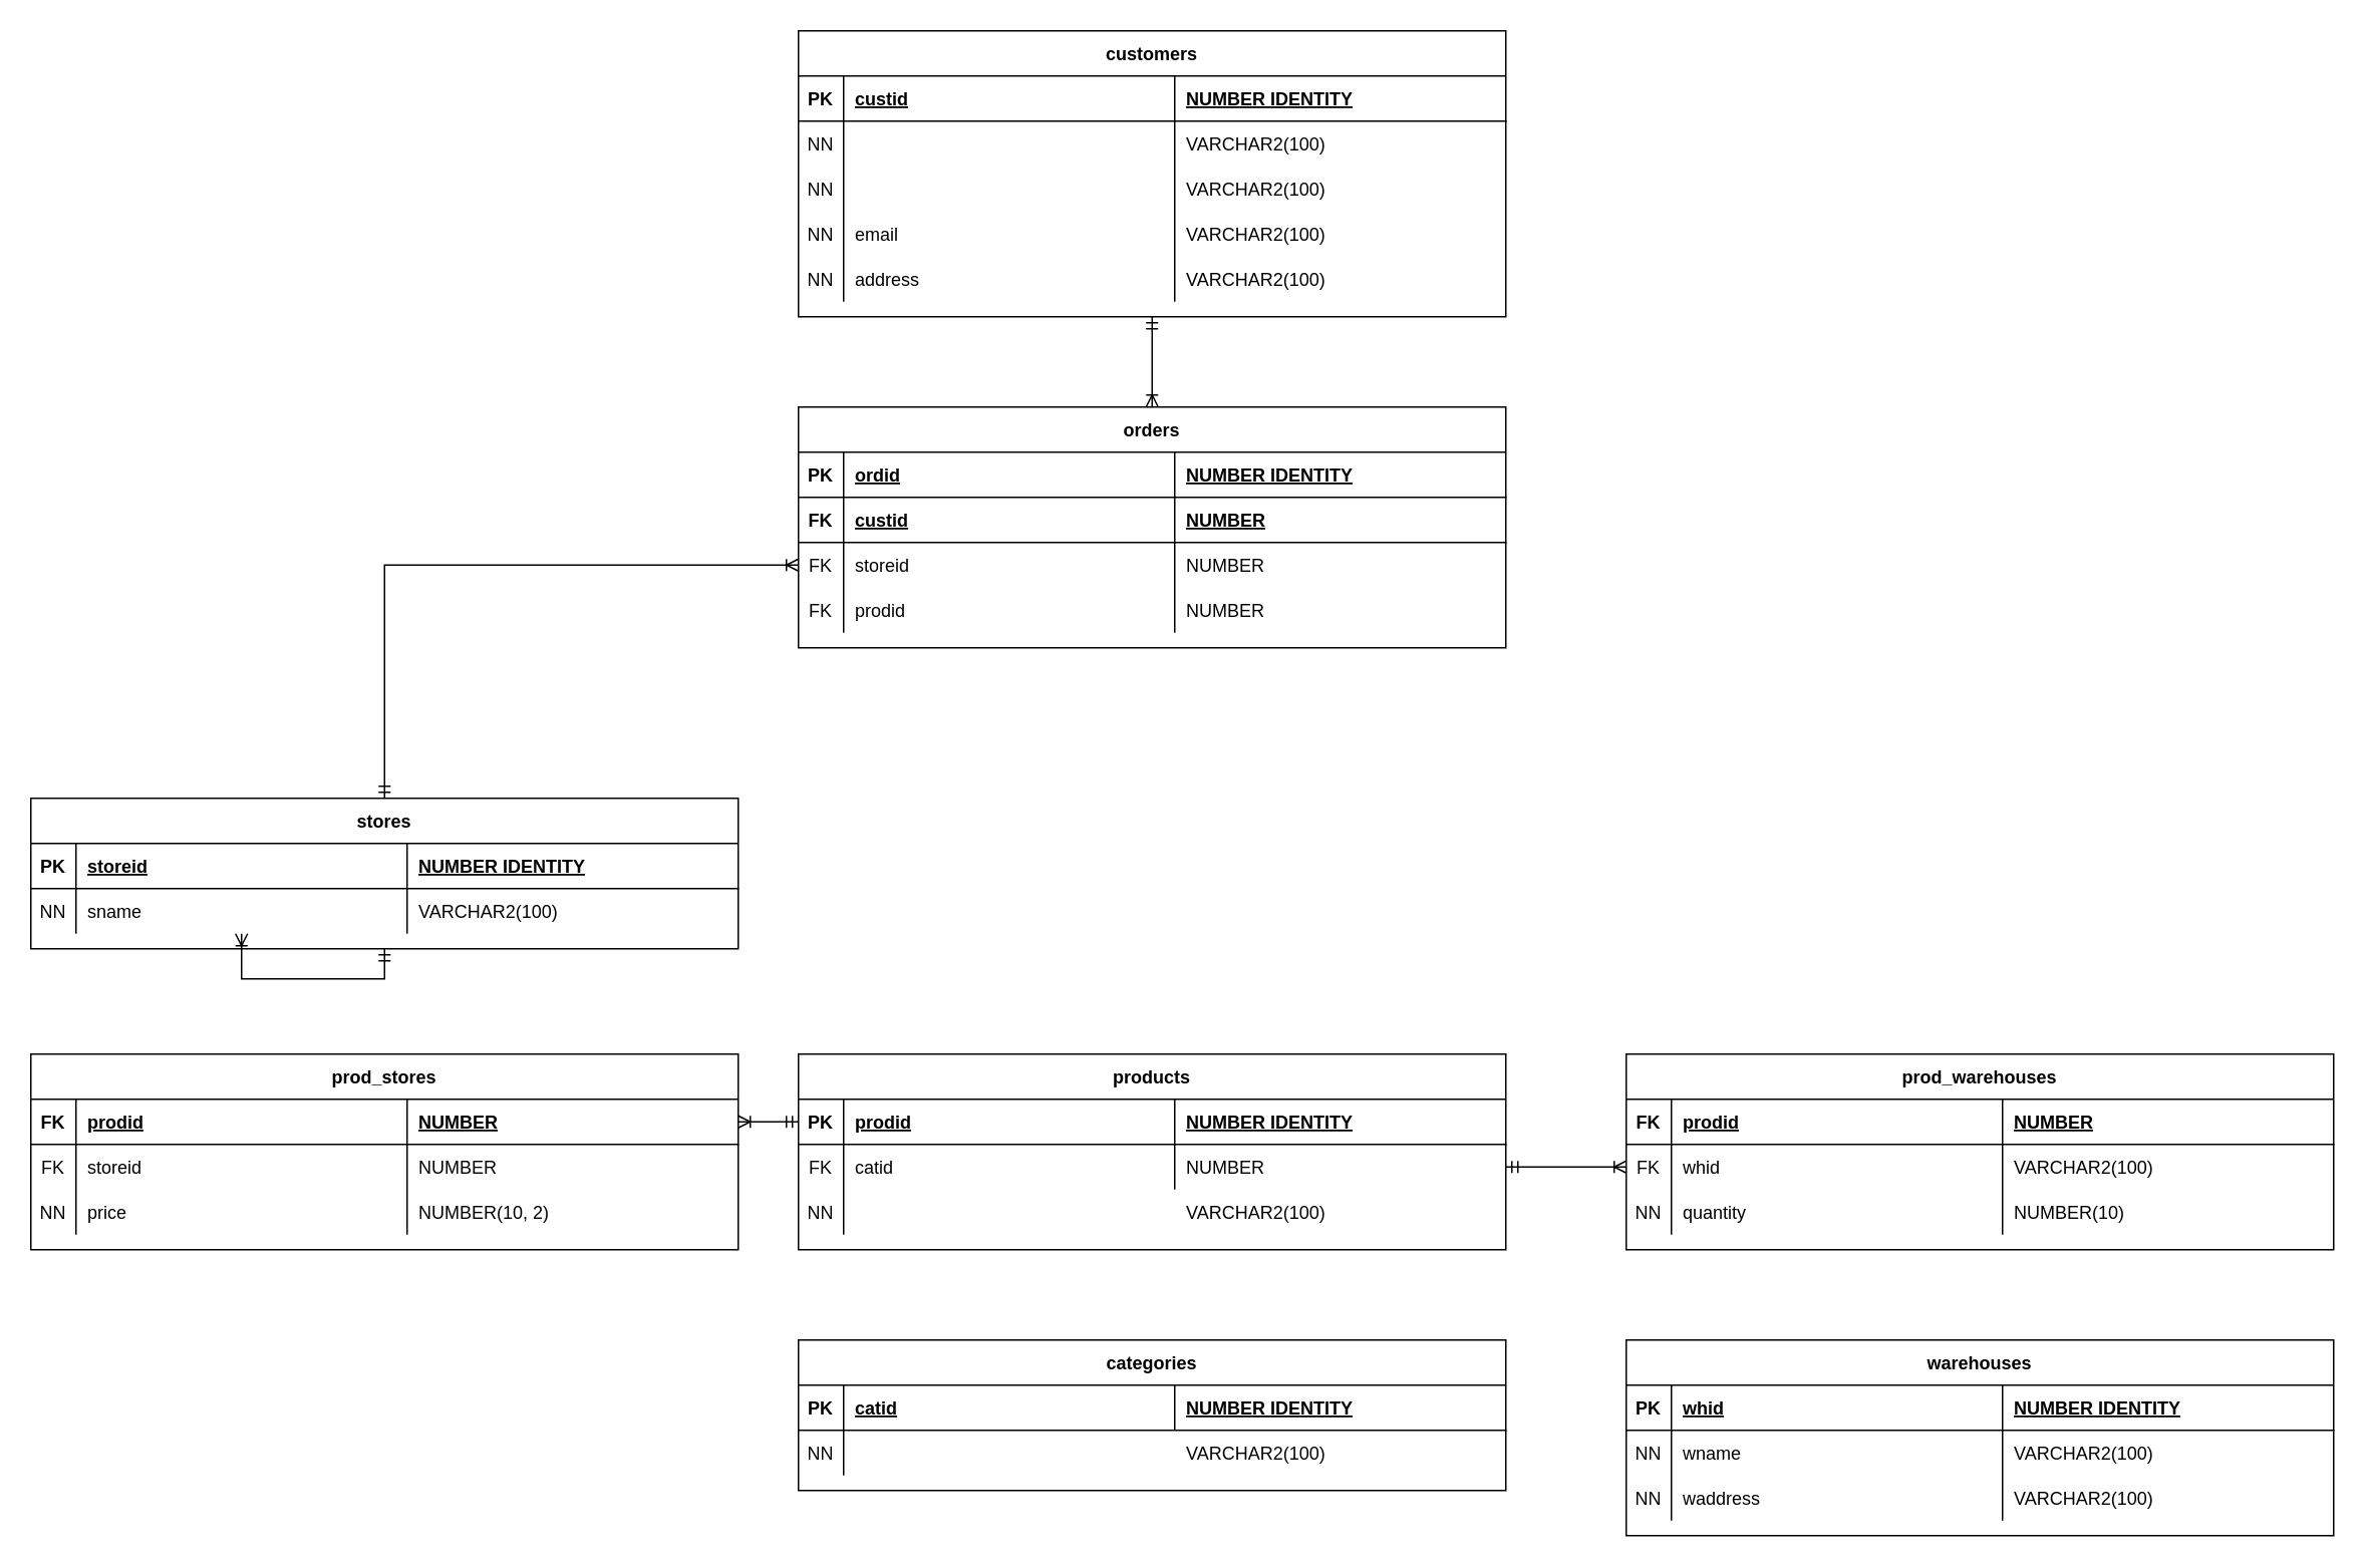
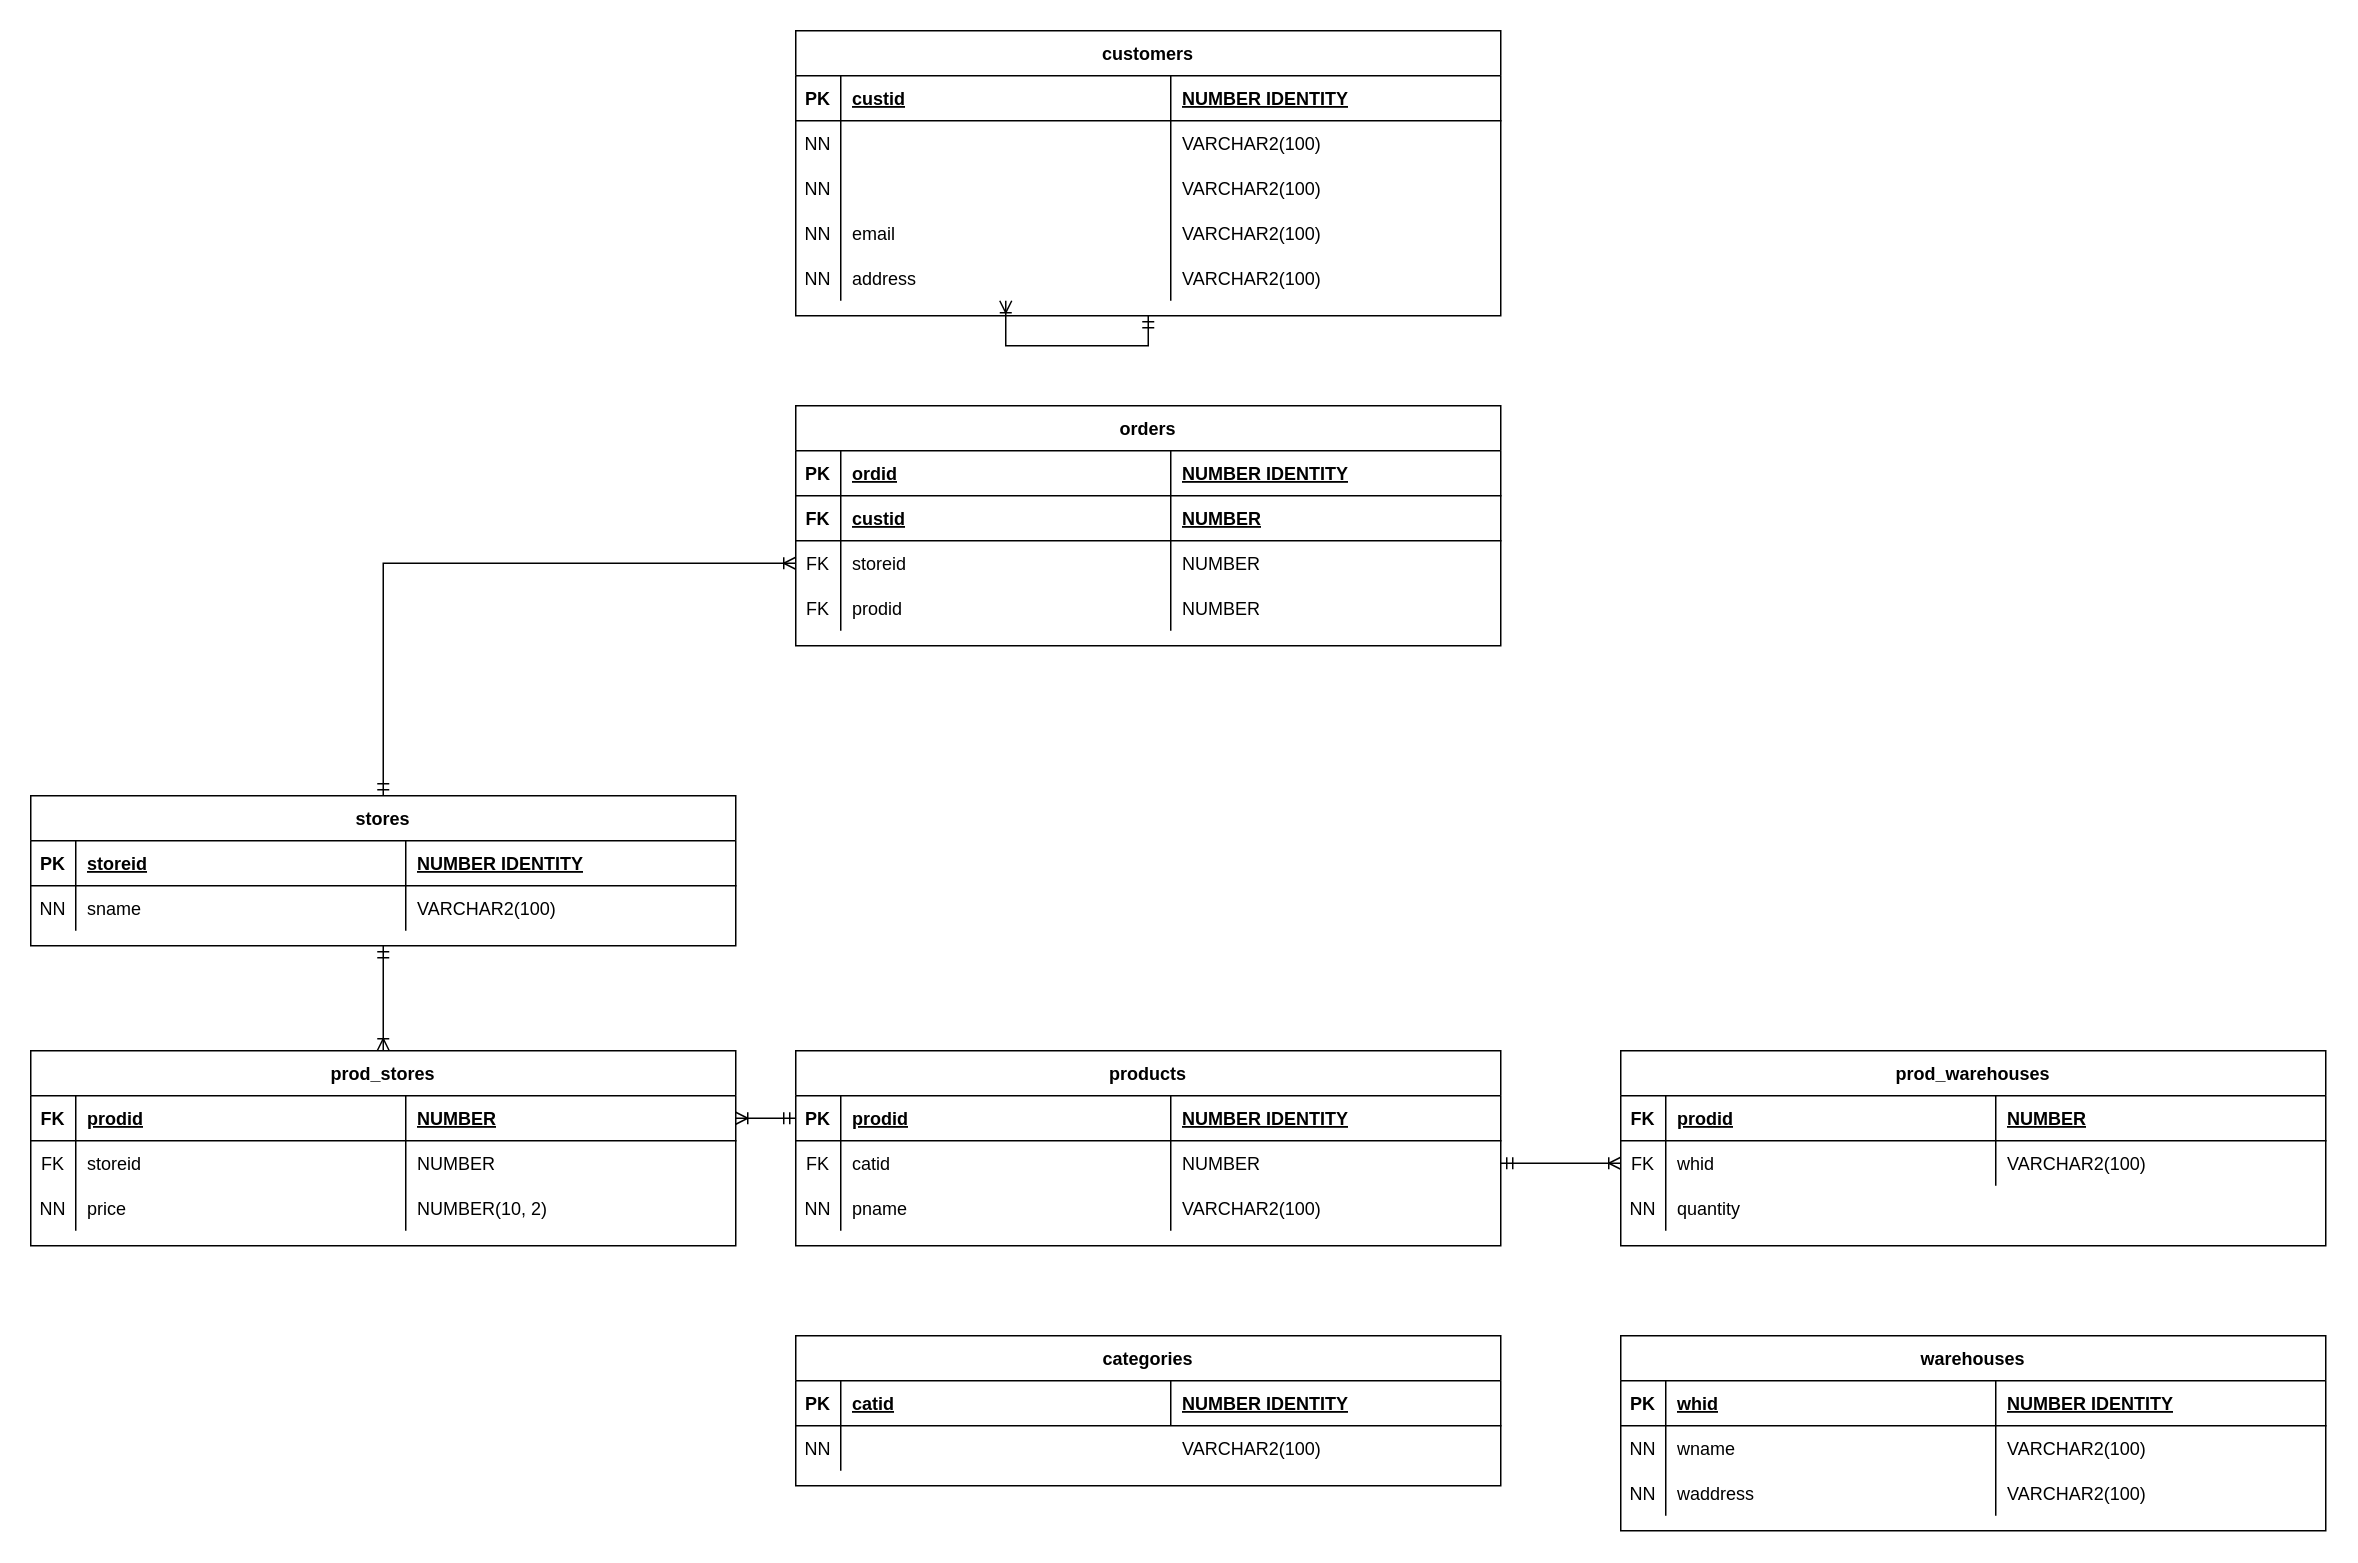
- <mxCell id="2" style="edgeStyle=orthogonalEdgeStyle;rounded=0;orthogonalLoop=1;jettySize=auto;html=1;entryX=0.5;entryY=0;entryDx=0;entryDy=0;startArrow=ERmandOne;startFill=0;endArrow=ERoneToMany;endFill=0;" edge="1" parent="1" source="3" target="94"><mxGeometry relative="1" as="geometry" /></mxCell>
+ <mxCell id="2" style="edgeStyle=orthogonalEdgeStyle;rounded=0;orthogonalLoop=1;jettySize=auto;html=1;startArrow=ERmandOne;startFill=0;endArrow=ERoneToMany;endFill=0;" edge="1" parent="1" source="3" target="20"><mxGeometry relative="1" as="geometry" /></mxCell>
- <mxCell id="67" style="edgeStyle=orthogonalEdgeStyle;rounded=0;orthogonalLoop=1;jettySize=auto;html=1;endArrow=ERoneToMany;endFill=0;startArrow=ERmandOne;startFill=0;exitX=0.5;exitY=1;exitDx=0;exitDy=0;" edge="1" parent="1" source="44" target="51"><mxGeometry relative="1" as="geometry" /></mxCell>
+ <mxCell id="67" style="edgeStyle=orthogonalEdgeStyle;rounded=0;orthogonalLoop=1;jettySize=auto;html=1;entryX=0.5;entryY=0;entryDx=0;entryDy=0;endArrow=ERoneToMany;endFill=0;startArrow=ERmandOne;startFill=0;exitX=0.5;exitY=1;exitDx=0;exitDy=0;" edge="1" parent="1" source="44" target="53"><mxGeometry relative="1" as="geometry" /></mxCell>
+ <mxCell id="33" value="pname" style="shape=partialRectangle;overflow=hidden;connectable=0;fillColor=none;top=0;left=0;bottom=0;right=0;align=left;spacingLeft=6;" vertex="1" parent="31"><mxGeometry x="30" width="220" height="30" as="geometry"><mxRectangle width="220" height="30" as="alternateBounds" /></mxGeometry></mxCell>
- <mxCell id="93" value="NUMBER(10)" style="shape=partialRectangle;overflow=hidden;connectable=0;fillColor=none;top=0;left=0;bottom=0;right=0;align=left;spacingLeft=6;" vertex="1" parent="90"><mxGeometry x="250" width="220" height="30" as="geometry"><mxRectangle width="220" height="30" as="alternateBounds" /></mxGeometry></mxCell>
